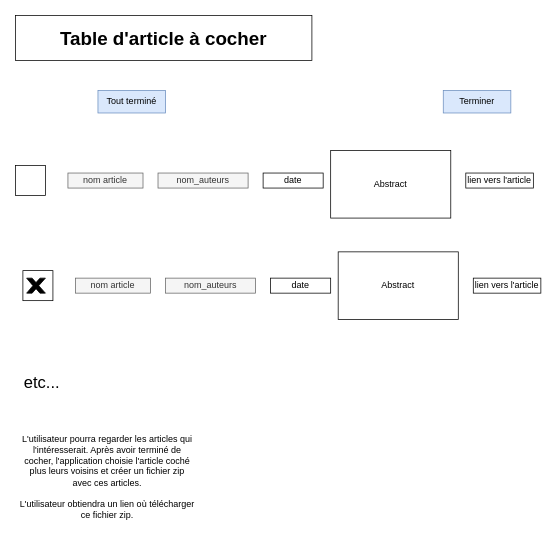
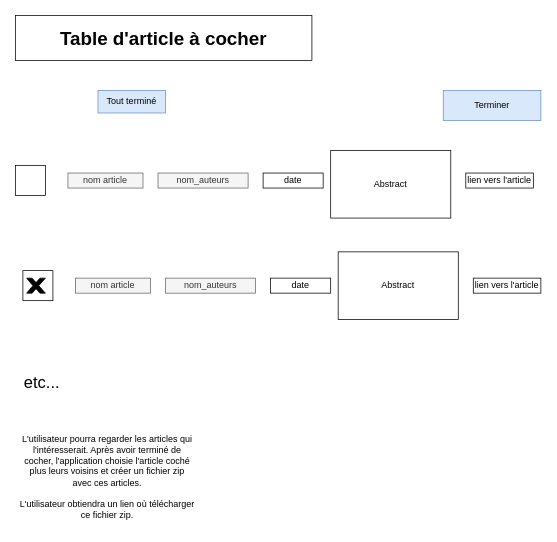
- <mxCell id="4" value="Terminer" style="rounded=0;whiteSpace=wrap;html=1;fillColor=#dae8fc;strokeColor=#6c8ebf;" vertex="1" parent="1"><mxGeometry x="590" y="120" width="90" height="30" as="geometry" /></mxCell>
+ <mxCell id="4" value="Terminer" style="rounded=0;whiteSpace=wrap;html=1;fillColor=#dae8fc;strokeColor=#6c8ebf;" vertex="1" parent="1"><mxGeometry x="590" y="120" width="130" height="40" as="geometry" /></mxCell>
